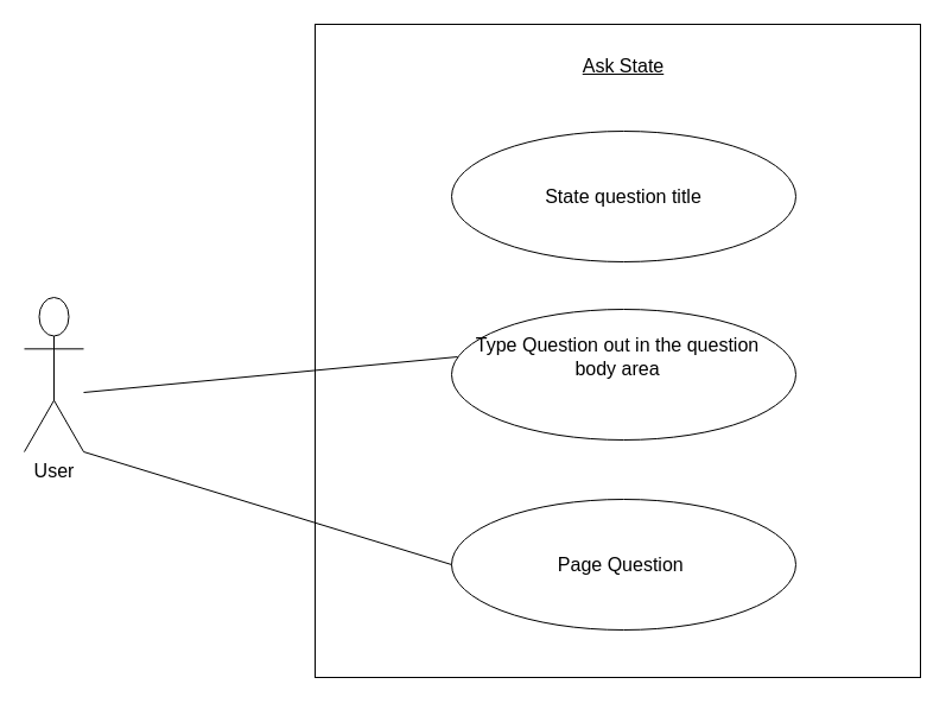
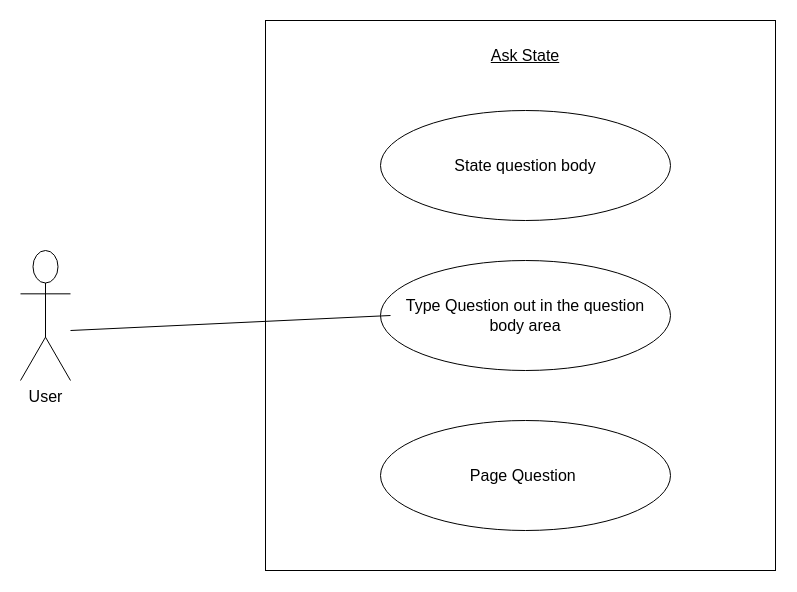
- <mxCell id="8" value="&lt;font style=&quot;font-size: 16px;&quot;&gt;State question title&lt;/font&gt;" style="text;html=1;strokeColor=none;fillColor=none;align=center;verticalAlign=middle;whiteSpace=wrap;rounded=0;" parent="6" vertex="1"><mxGeometry x="360" y="40" width="290" height="30" as="geometry" /></mxCell>
+ <mxCell id="8" value="&lt;font style=&quot;font-size: 16px;&quot;&gt;State question body&lt;/font&gt;" style="text;html=1;strokeColor=none;fillColor=none;align=center;verticalAlign=middle;whiteSpace=wrap;rounded=0;" parent="6" vertex="1"><mxGeometry x="360" y="40" width="290" height="30" as="geometry" /></mxCell>
- <mxCell id="10" value="&lt;font style=&quot;font-size: 16px;&quot;&gt;Type Question out in the question body area&lt;br&gt;&lt;/font&gt;" style="text;html=1;strokeColor=none;fillColor=none;align=center;verticalAlign=middle;whiteSpace=wrap;rounded=0;" parent="6" vertex="1"><mxGeometry x="365" y="165" width="270" height="50" as="geometry" /></mxCell>
+ <mxCell id="10" value="&lt;font style=&quot;font-size: 16px;&quot;&gt;Type Question out in the question body area&lt;br&gt;&lt;/font&gt;" style="text;html=1;strokeColor=none;fillColor=none;align=center;verticalAlign=middle;whiteSpace=wrap;rounded=0;" parent="6" vertex="1"><mxGeometry x="370" y="180" width="270" height="50" as="geometry" /></mxCell>
- <mxCell id="15" value="" style="endArrow=none;html=1;rounded=0;entryX=0;entryY=0.5;entryDx=0;entryDy=0;exitX=1;exitY=1;exitDx=0;exitDy=0;exitPerimeter=0;" parent="6" source="13" target="12" edge="1"><mxGeometry width="50" height="50" relative="1" as="geometry"><mxPoint x="440" y="240" as="sourcePoint" /><mxPoint x="490" y="190" as="targetPoint" /></mxGeometry></mxCell>
